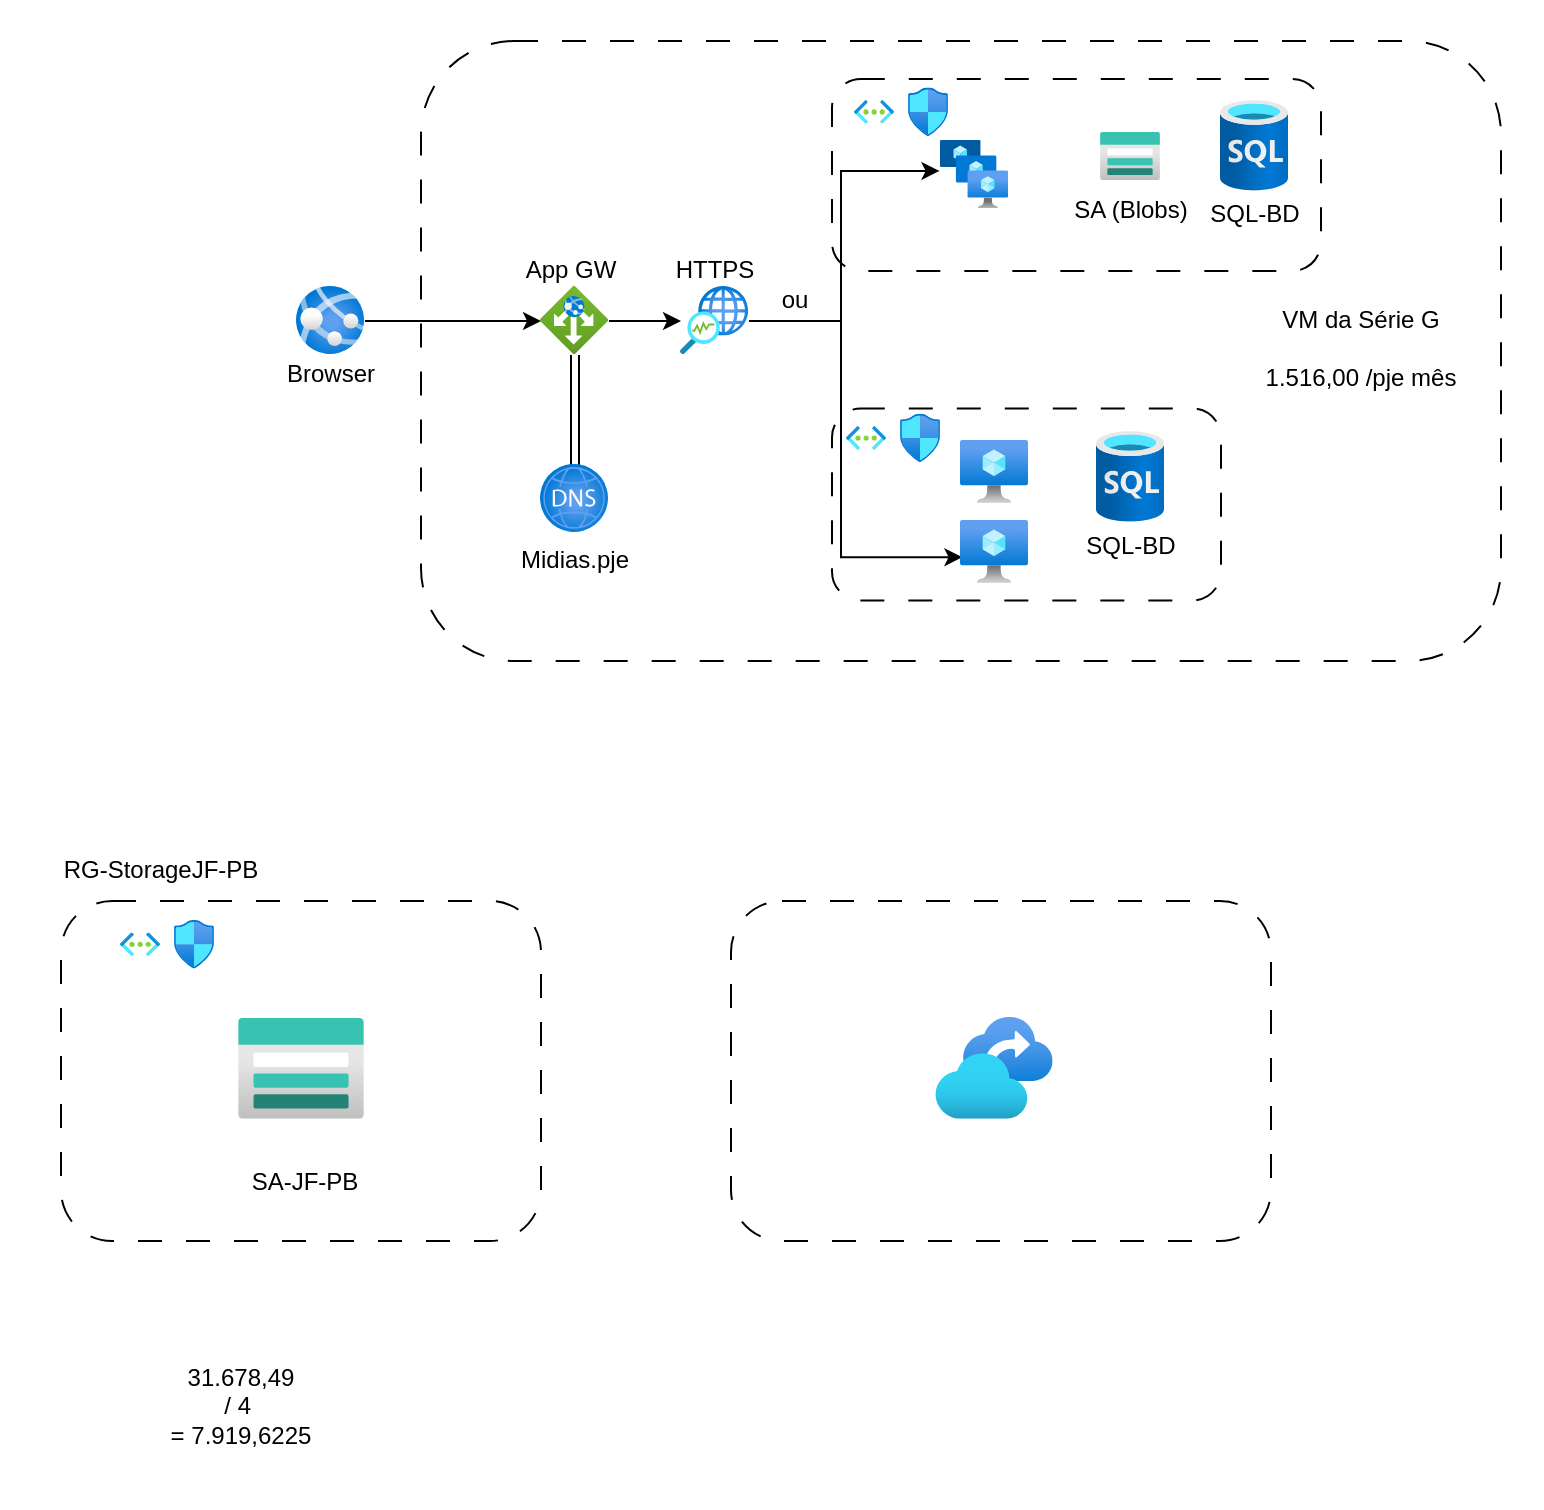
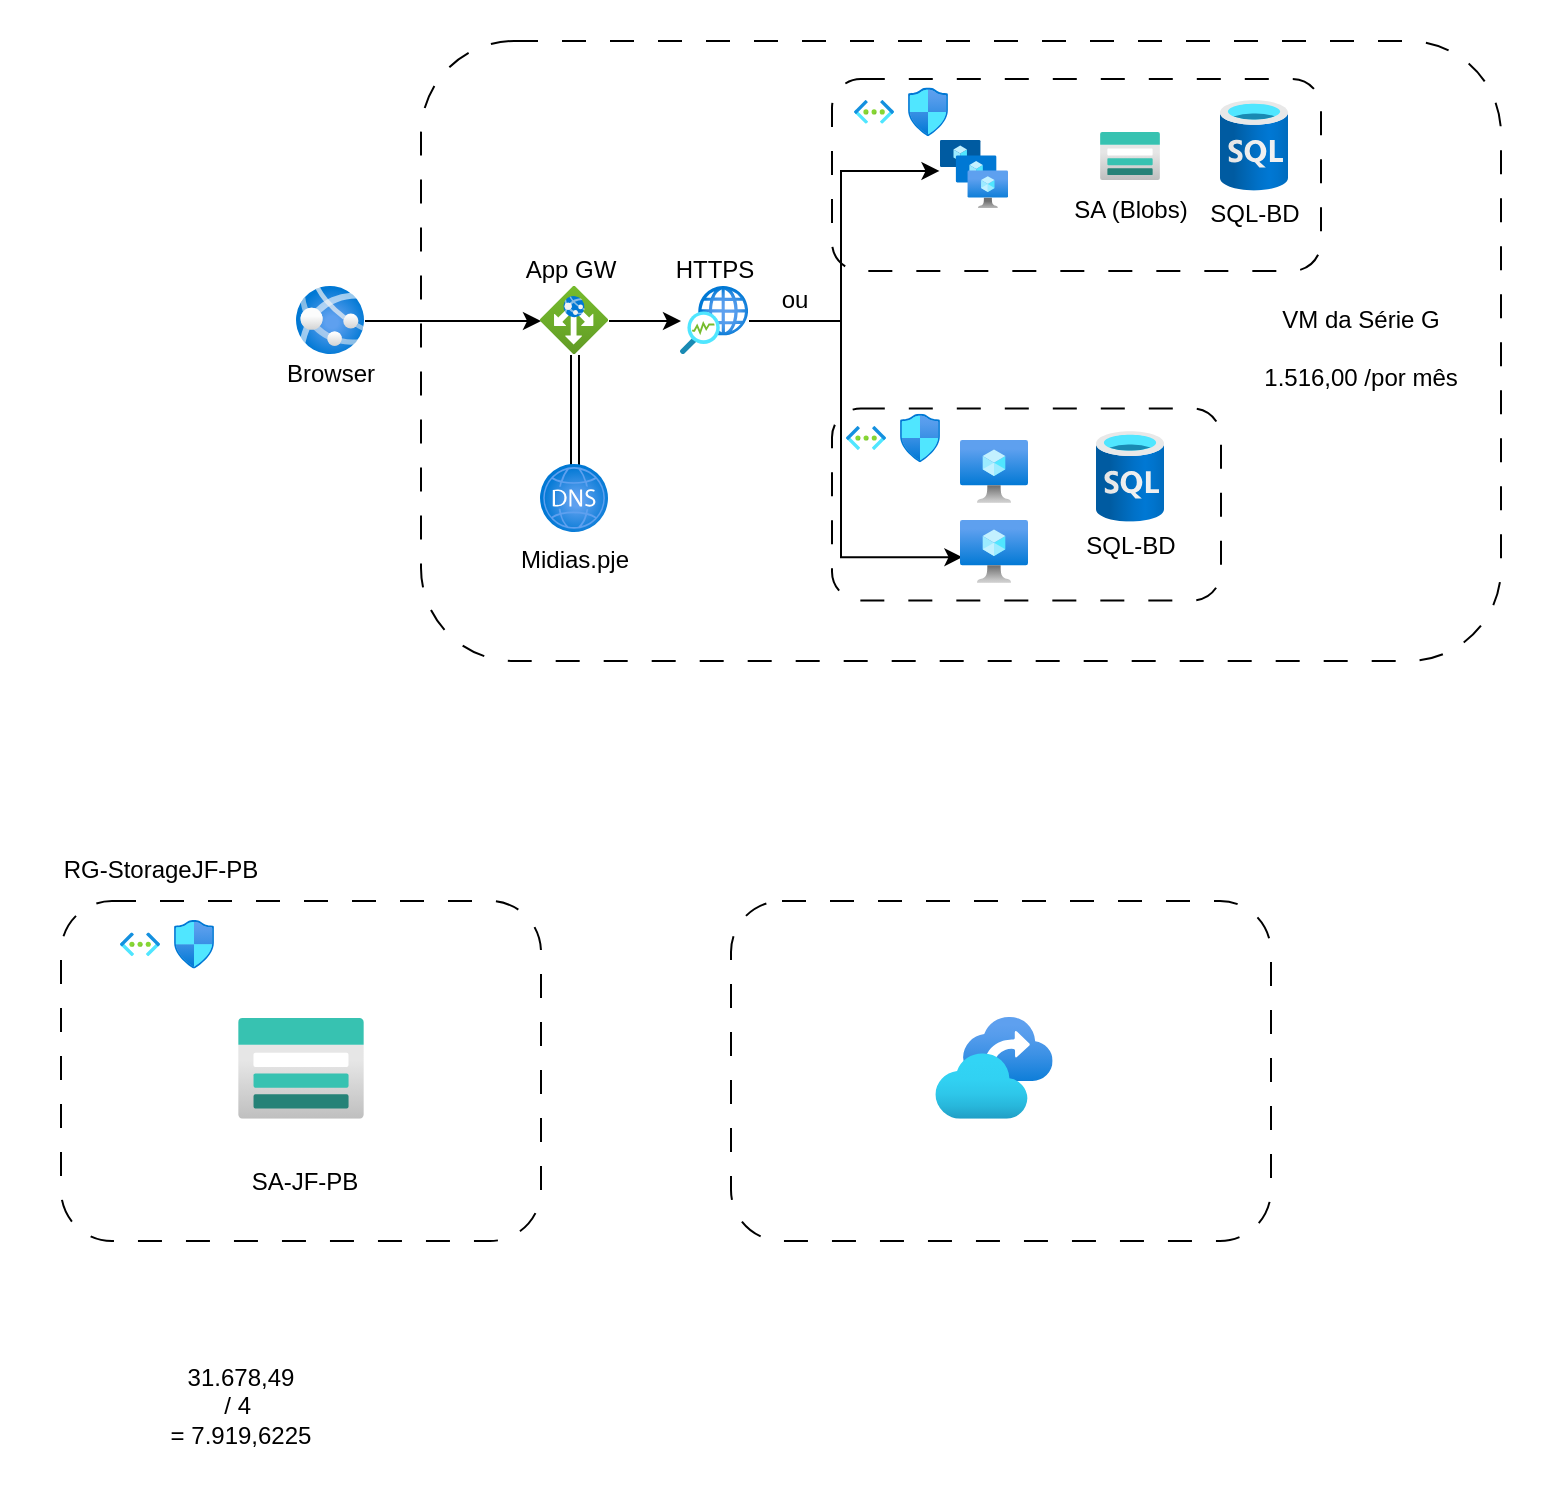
- <mxCell id="27" value="VM da Série G&lt;br&gt;&lt;br&gt;1.516,00 /pje mês" style="text;html=1;align=center;verticalAlign=middle;resizable=0;points=[];autosize=1;strokeColor=none;fillColor=none;fontSize=12;fontFamily=Helvetica;fontColor=default;" vertex="1" parent="1"><mxGeometry x="620" y="143.72" width="120" height="60" as="geometry" /></mxCell>
+ <mxCell id="27" value="VM da Série G&lt;br&gt;&lt;br&gt;1.516,00 /por mês" style="text;html=1;align=center;verticalAlign=middle;resizable=0;points=[];autosize=1;strokeColor=none;fillColor=none;fontSize=12;fontFamily=Helvetica;fontColor=default;" vertex="1" parent="1"><mxGeometry x="620" y="143.72" width="120" height="60" as="geometry" /></mxCell>
